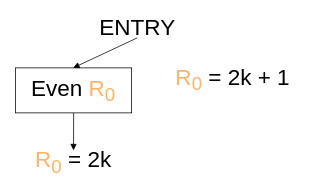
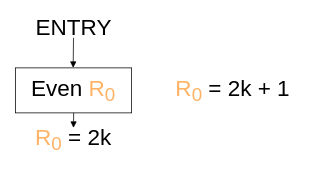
- <mxCell id="3" value="ENTRY" style="text;html=1;strokeColor=none;fillColor=none;align=center;verticalAlign=middle;whiteSpace=wrap;rounded=0;fontSize=30;" vertex="1" parent="1"><mxGeometry x="132.5" y="20" width="100" height="30" as="geometry" /></mxCell>
+ <mxCell id="3" value="ENTRY" style="text;html=1;strokeColor=none;fillColor=none;align=center;verticalAlign=middle;whiteSpace=wrap;rounded=0;fontSize=30;" vertex="1" parent="1"><mxGeometry x="47.5" y="20" width="100" height="30" as="geometry" /></mxCell>
- <mxCell id="5" value="&lt;font color=&quot;#ffb366&quot;&gt;R&lt;sub&gt;0&lt;/sub&gt;&lt;/font&gt; = 2k + 1" style="text;html=1;strokeColor=none;fillColor=none;align=center;verticalAlign=middle;whiteSpace=wrap;rounded=0;fontSize=30;" vertex="1" parent="1"><mxGeometry x="230" y="90" width="160" height="30" as="geometry" /></mxCell>
+ <mxCell id="5" value="&lt;font color=&quot;#ffb366&quot;&gt;R&lt;sub&gt;0&lt;/sub&gt;&lt;/font&gt; = 2k + 1" style="text;html=1;strokeColor=none;fillColor=none;align=center;verticalAlign=middle;whiteSpace=wrap;rounded=0;fontSize=30;" vertex="1" parent="1"><mxGeometry x="230" y="105" width="160" height="30" as="geometry" /></mxCell>
- <mxCell id="4" value="&lt;font color=&quot;#ffb366&quot;&gt;R&lt;sub&gt;0&lt;/sub&gt;&lt;/font&gt; = 2k" style="text;html=1;strokeColor=none;fillColor=none;align=center;verticalAlign=middle;whiteSpace=wrap;rounded=0;fontSize=30;" vertex="1" parent="1"><mxGeometry x="21.25" y="200" width="152.5" height="30" as="geometry" /></mxCell>
+ <mxCell id="4" value="&lt;font color=&quot;#ffb366&quot;&gt;R&lt;sub&gt;0&lt;/sub&gt;&lt;/font&gt; = 2k" style="text;html=1;strokeColor=none;fillColor=none;align=center;verticalAlign=middle;whiteSpace=wrap;rounded=0;fontSize=30;" vertex="1" parent="1"><mxGeometry x="21.25" y="170" width="152.5" height="30" as="geometry" /></mxCell>
